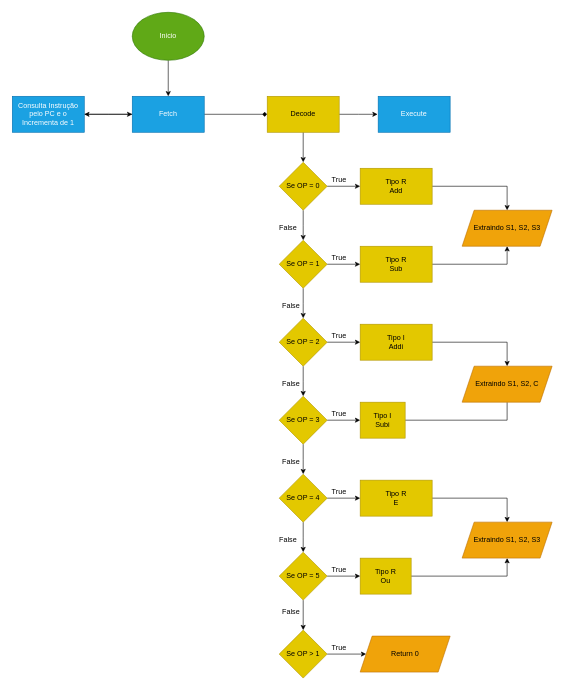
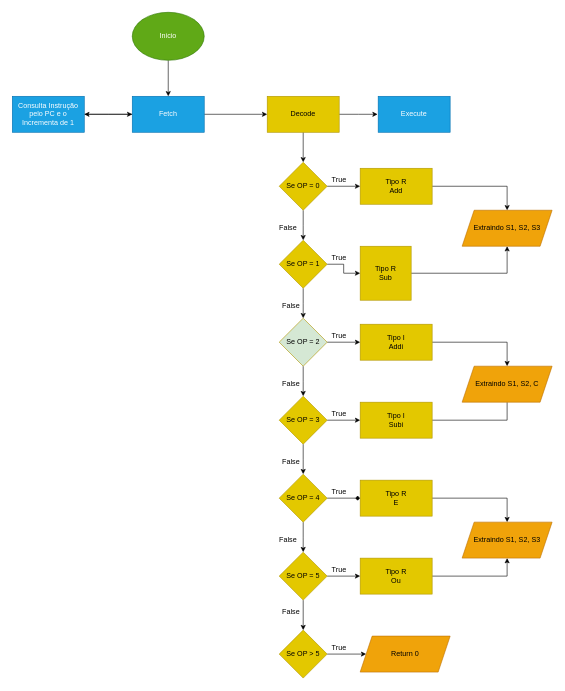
- <mxCell id="4" style="edgeStyle=orthogonalEdgeStyle;rounded=0;orthogonalLoop=1;jettySize=auto;html=1;entryX=0;entryY=0.5;entryDx=0;entryDy=0;endArrow=diamond;" edge="1" parent="1" source="6" target="9"><mxGeometry relative="1" as="geometry" /></mxCell>
+ <mxCell id="4" style="edgeStyle=orthogonalEdgeStyle;rounded=0;orthogonalLoop=1;jettySize=auto;html=1;entryX=0;entryY=0.5;entryDx=0;entryDy=0;" edge="1" parent="1" source="6" target="9"><mxGeometry relative="1" as="geometry" /></mxCell>
- <mxCell id="20" value="Tipo R&lt;br&gt;Sub" style="rounded=0;whiteSpace=wrap;html=1;fillColor=#e3c800;strokeColor=#B09500;fontColor=#000000;" vertex="1" parent="1"><mxGeometry x="600" y="410" width="120" height="60" as="geometry" /></mxCell>
+ <mxCell id="20" value="Tipo R&lt;br&gt;Sub" style="rounded=0;whiteSpace=wrap;html=1;fillColor=#e3c800;strokeColor=#B09500;fontColor=#000000;" vertex="1" parent="1"><mxGeometry x="600" y="410" width="85" height="90" as="geometry" /></mxCell>
- <mxCell id="23" value="Se OP = 2" style="rhombus;whiteSpace=wrap;html=1;fillColor=#e3c800;strokeColor=#B09500;fontColor=#000000;" vertex="1" parent="1"><mxGeometry x="465" y="530" width="80" height="80" as="geometry" /></mxCell>
+ <mxCell id="23" value="Se OP = 2" style="rhombus;whiteSpace=wrap;html=1;fillColor=#d5e8d4;strokeColor=#B09500;fontColor=#000000;" vertex="1" parent="1"><mxGeometry x="465" y="530" width="80" height="80" as="geometry" /></mxCell>
- <mxCell id="30" value="Tipo I&lt;br&gt;Subi" style="rounded=0;whiteSpace=wrap;html=1;fillColor=#e3c800;strokeColor=#B09500;fontColor=#000000;" vertex="1" parent="1"><mxGeometry x="600" y="670" width="75" height="60" as="geometry" /></mxCell>
+ <mxCell id="30" value="Tipo I&lt;br&gt;Subi" style="rounded=0;whiteSpace=wrap;html=1;fillColor=#e3c800;strokeColor=#B09500;fontColor=#000000;" vertex="1" parent="1"><mxGeometry x="600" y="670" width="120" height="60" as="geometry" /></mxCell>
- <mxCell id="33" style="edgeStyle=orthogonalEdgeStyle;rounded=0;orthogonalLoop=1;jettySize=auto;html=1;" edge="1" parent="1" source="34" target="36"><mxGeometry relative="1" as="geometry" /></mxCell>
+ <mxCell id="33" style="edgeStyle=orthogonalEdgeStyle;rounded=0;orthogonalLoop=1;jettySize=auto;html=1;endArrow=diamond;" edge="1" parent="1" source="34" target="36"><mxGeometry relative="1" as="geometry" /></mxCell>
- <mxCell id="41" value="Tipo R&lt;br&gt;Ou" style="rounded=0;whiteSpace=wrap;html=1;fillColor=#e3c800;strokeColor=#B09500;fontColor=#000000;" vertex="1" parent="1"><mxGeometry x="600" y="930" width="85" height="60" as="geometry" /></mxCell>
+ <mxCell id="41" value="Tipo R&lt;br&gt;Ou" style="rounded=0;whiteSpace=wrap;html=1;fillColor=#e3c800;strokeColor=#B09500;fontColor=#000000;" vertex="1" parent="1"><mxGeometry x="600" y="930" width="120" height="60" as="geometry" /></mxCell>
- <mxCell id="47" value="Se OP &amp;gt; 1" style="rhombus;whiteSpace=wrap;html=1;fillColor=#e3c800;strokeColor=#B09500;fontColor=#000000;" vertex="1" parent="1"><mxGeometry x="465" y="1050" width="80" height="80" as="geometry" /></mxCell>
+ <mxCell id="47" value="Se OP &amp;gt; 5" style="rhombus;whiteSpace=wrap;html=1;fillColor=#e3c800;strokeColor=#B09500;fontColor=#000000;" vertex="1" parent="1"><mxGeometry x="465" y="1050" width="80" height="80" as="geometry" /></mxCell>
